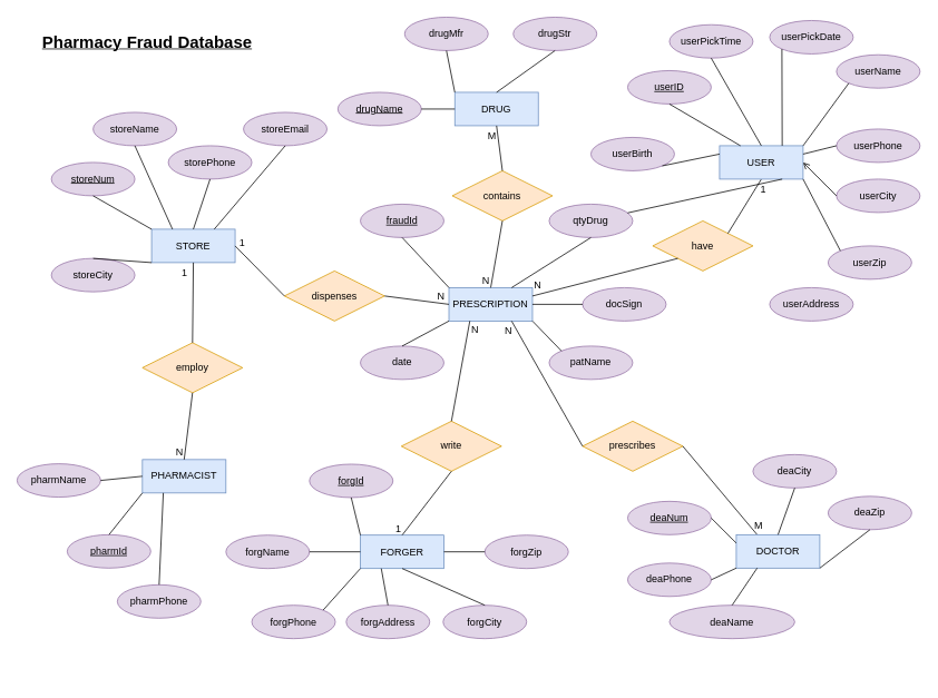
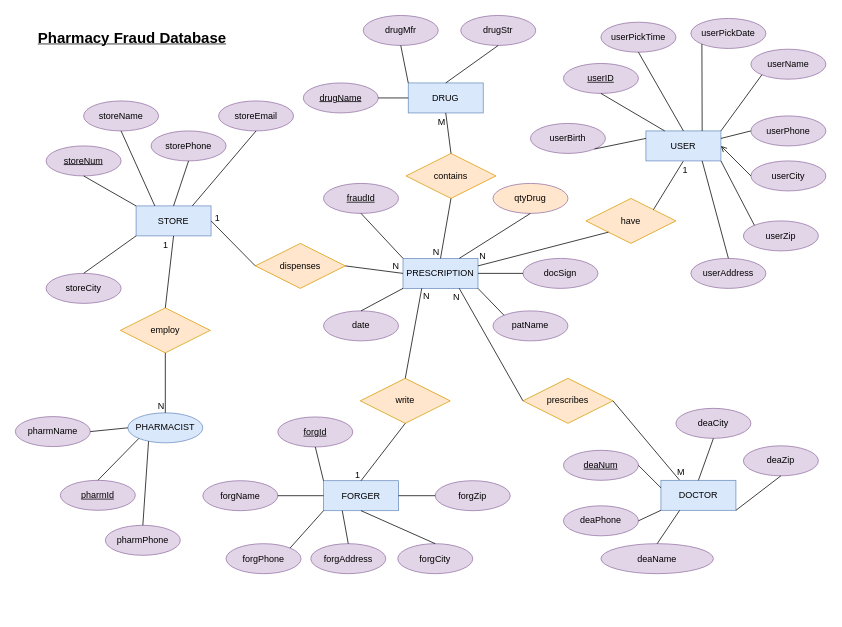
- <mxCell id="118" value="" style="endArrow=none;html=1;rounded=0;exitX=0.75;exitY=1;exitDx=0;exitDy=0;" edge="1" parent="100" source="107" target="54"><mxGeometry relative="1" as="geometry"><mxPoint x="320" y="360" as="sourcePoint" /><mxPoint x="480" y="360" as="targetPoint" /></mxGeometry></mxCell>
+ <mxCell id="118" value="" style="endArrow=none;html=1;rounded=0;exitX=0.75;exitY=1;exitDx=0;exitDy=0;entryX=0.5;entryY=0;entryDx=0;entryDy=0;" edge="1" parent="100" source="107" target="109"><mxGeometry relative="1" as="geometry"><mxPoint x="320" y="360" as="sourcePoint" /><mxPoint x="480" y="360" as="targetPoint" /></mxGeometry></mxCell>
- <mxCell id="54" value="qtyDrug" style="ellipse;whiteSpace=wrap;html=1;align=center;fillColor=#e1d5e7;strokeColor=#9673a6;" parent="48" vertex="1"><mxGeometry x="226" width="100" height="40" as="geometry" /></mxCell>
+ <mxCell id="54" value="qtyDrug" style="ellipse;whiteSpace=wrap;html=1;align=center;fillColor=#ffe6cc;strokeColor=#9673a6;" parent="48" vertex="1"><mxGeometry x="226" width="100" height="40" as="geometry" /></mxCell>
- <mxCell id="20" value="storeCity" style="ellipse;whiteSpace=wrap;html=1;align=center;fillColor=#e1d5e7;strokeColor=#9673a6;" parent="14" vertex="1"><mxGeometry x="30" y="175" width="100" height="40" as="geometry" /></mxCell>
+ <mxCell id="20" value="storeCity" style="ellipse;whiteSpace=wrap;html=1;align=center;fillColor=#e1d5e7;strokeColor=#9673a6;" parent="14" vertex="1"><mxGeometry x="30" y="230" width="100" height="40" as="geometry" /></mxCell>
- <mxCell id="2" value="employ" style="shape=rhombus;perimeter=rhombusPerimeter;whiteSpace=wrap;html=1;align=center;fillColor=#ffe6cc;strokeColor=#d79b00;" parent="1" vertex="1"><mxGeometry x="170" y="410" width="120" height="60" as="geometry" /></mxCell>
+ <mxCell id="2" value="employ" style="shape=rhombus;perimeter=rhombusPerimeter;whiteSpace=wrap;html=1;align=center;fillColor=#ffe6cc;strokeColor=#d79b00;" parent="1" vertex="1"><mxGeometry x="160" y="410" width="120" height="60" as="geometry" /></mxCell>
- <mxCell id="27" value="PHARMACIST" style="whiteSpace=wrap;html=1;align=center;fillColor=#dae8fc;strokeColor=#6c8ebf;" parent="26" vertex="1"><mxGeometry x="150" width="100" height="40" as="geometry" /></mxCell>
+ <mxCell id="27" value="PHARMACIST" style="ellipse;whiteSpace=wrap;html=1;align=center;fillColor=#dae8fc;strokeColor=#6c8ebf;" parent="26" vertex="1"><mxGeometry x="150" width="100" height="40" as="geometry" /></mxCell>
